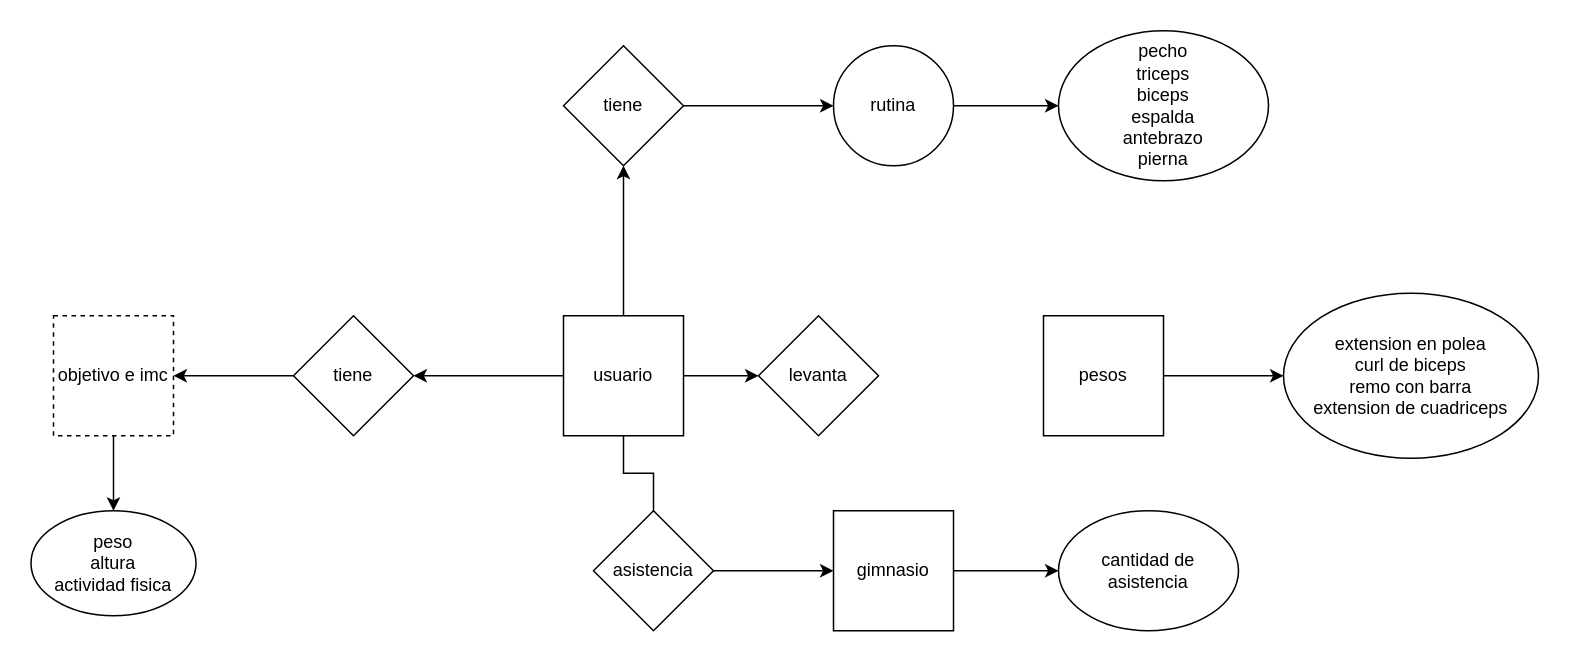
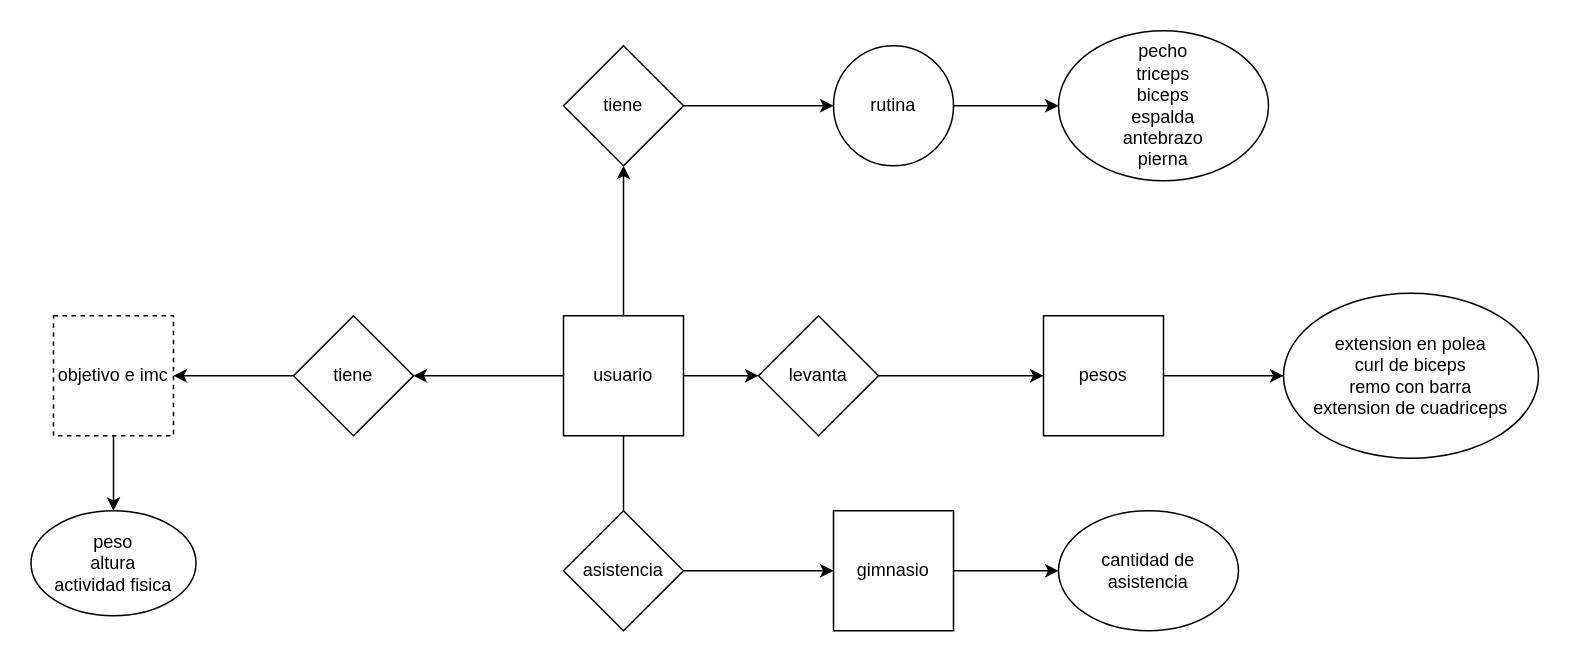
+ <mxCell id="11" style="edgeStyle=orthogonalEdgeStyle;rounded=0;orthogonalLoop=1;jettySize=auto;html=1;entryX=0;entryY=0.5;entryDx=0;entryDy=0;" edge="1" parent="1" source="12" target="14"><mxGeometry relative="1" as="geometry" /></mxCell>
- <mxCell id="16" value="asistencia" style="rhombus;whiteSpace=wrap;html=1;" vertex="1" parent="1"><mxGeometry x="395" y="340" width="80" height="80" as="geometry" /></mxCell>
+ <mxCell id="16" value="asistencia" style="rhombus;whiteSpace=wrap;html=1;" vertex="1" parent="1"><mxGeometry x="375" y="340" width="80" height="80" as="geometry" /></mxCell>
